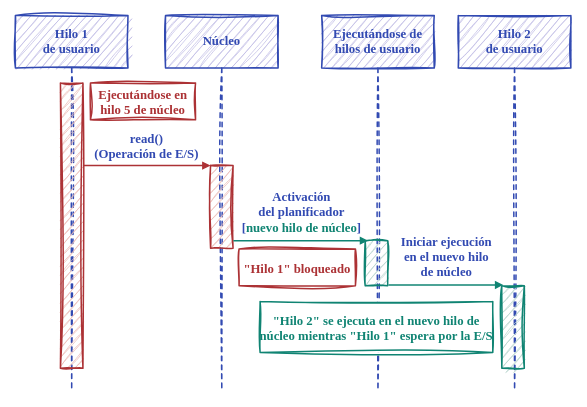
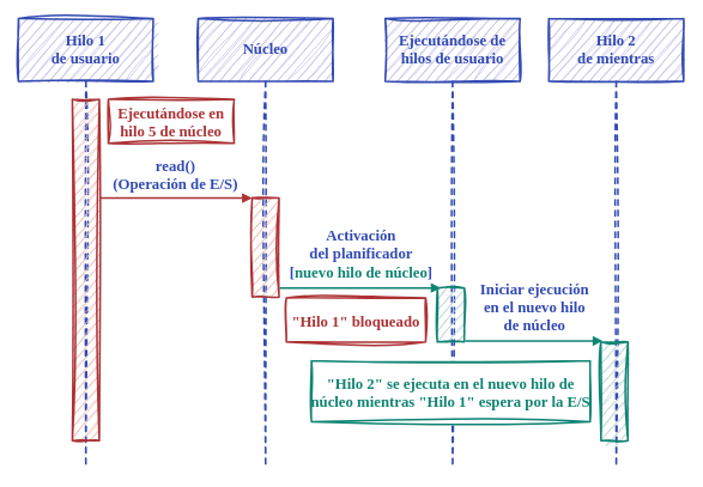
- <mxCell id="8" value="Hilo 2&#10;de usuario" style="shape=umlLifeline;perimeter=lifelinePerimeter;whiteSpace=wrap;container=1;dropTarget=0;collapsible=0;recursiveResize=0;outlineConnect=0;portConstraint=eastwest;newEdgeStyle={&quot;edgeStyle&quot;:&quot;elbowEdgeStyle&quot;,&quot;elbow&quot;:&quot;vertical&quot;,&quot;curved&quot;:0,&quot;rounded&quot;:0};size=70;fontSize=17;fontFamily=Ink Free;fillColor=#C2BEE6;strokeColor=#324AB2;fontColor=#324AB2;sketch=1;curveFitting=1;jiggle=2;fontStyle=1;strokeWidth=2;" vertex="1" parent="1"><mxGeometry x="610" y="20" width="150" height="500" as="geometry" /></mxCell>
+ <mxCell id="8" value="Hilo 2&#10;de mientras" style="shape=umlLifeline;perimeter=lifelinePerimeter;whiteSpace=wrap;container=1;dropTarget=0;collapsible=0;recursiveResize=0;outlineConnect=0;portConstraint=eastwest;newEdgeStyle={&quot;edgeStyle&quot;:&quot;elbowEdgeStyle&quot;,&quot;elbow&quot;:&quot;vertical&quot;,&quot;curved&quot;:0,&quot;rounded&quot;:0};size=70;fontSize=17;fontFamily=Ink Free;fillColor=#C2BEE6;strokeColor=#324AB2;fontColor=#324AB2;sketch=1;curveFitting=1;jiggle=2;fontStyle=1;strokeWidth=2;" vertex="1" parent="1"><mxGeometry x="610" y="20" width="150" height="500" as="geometry" /></mxCell>
